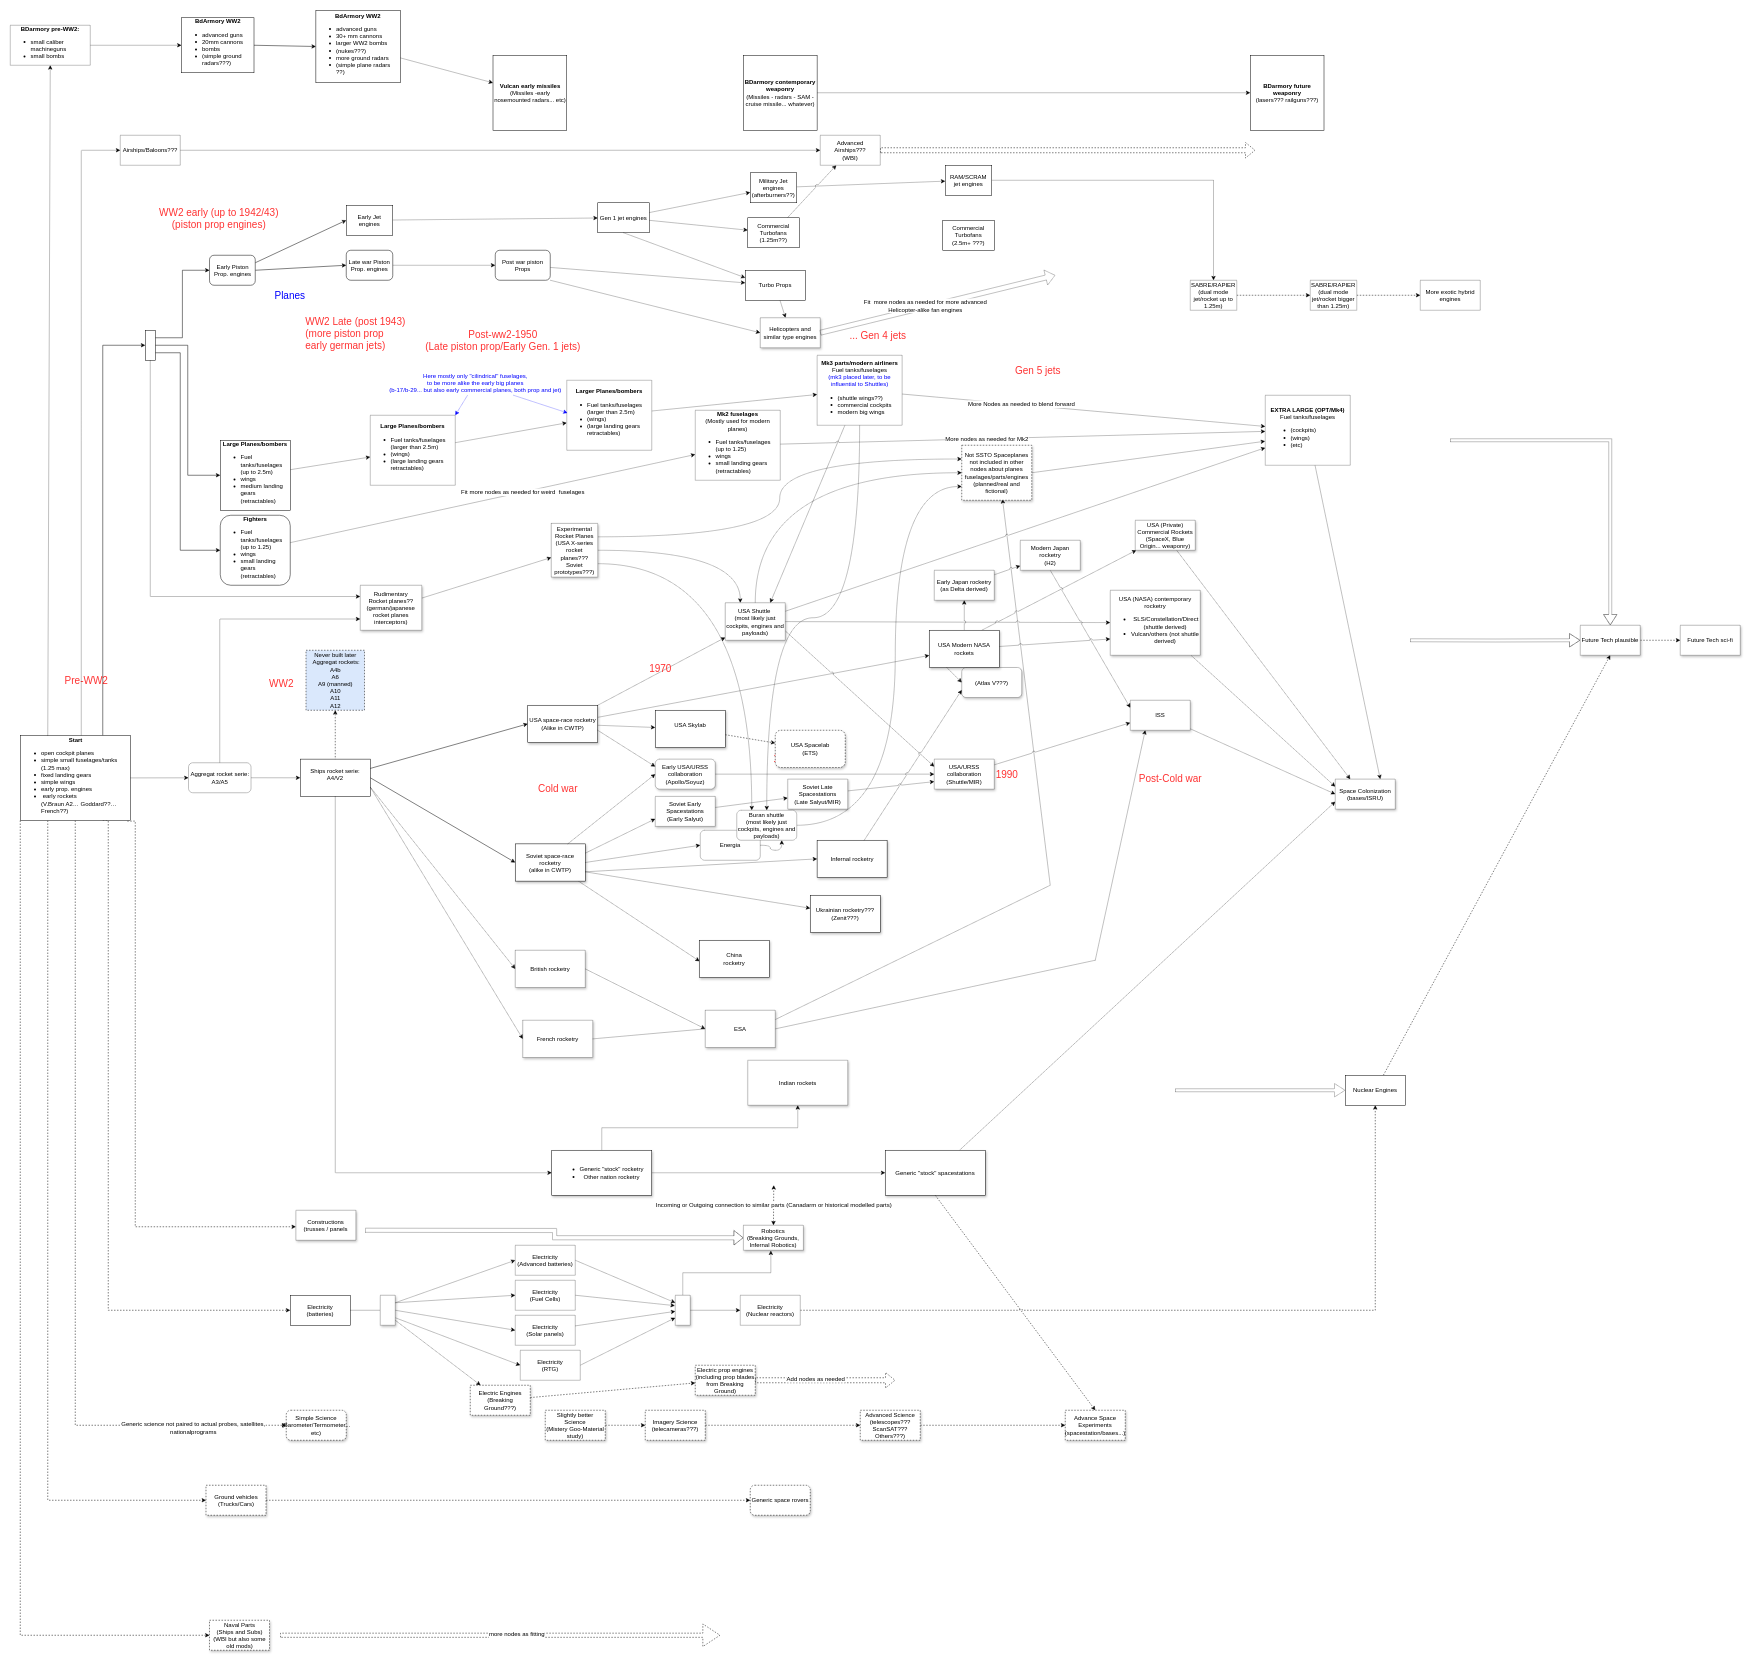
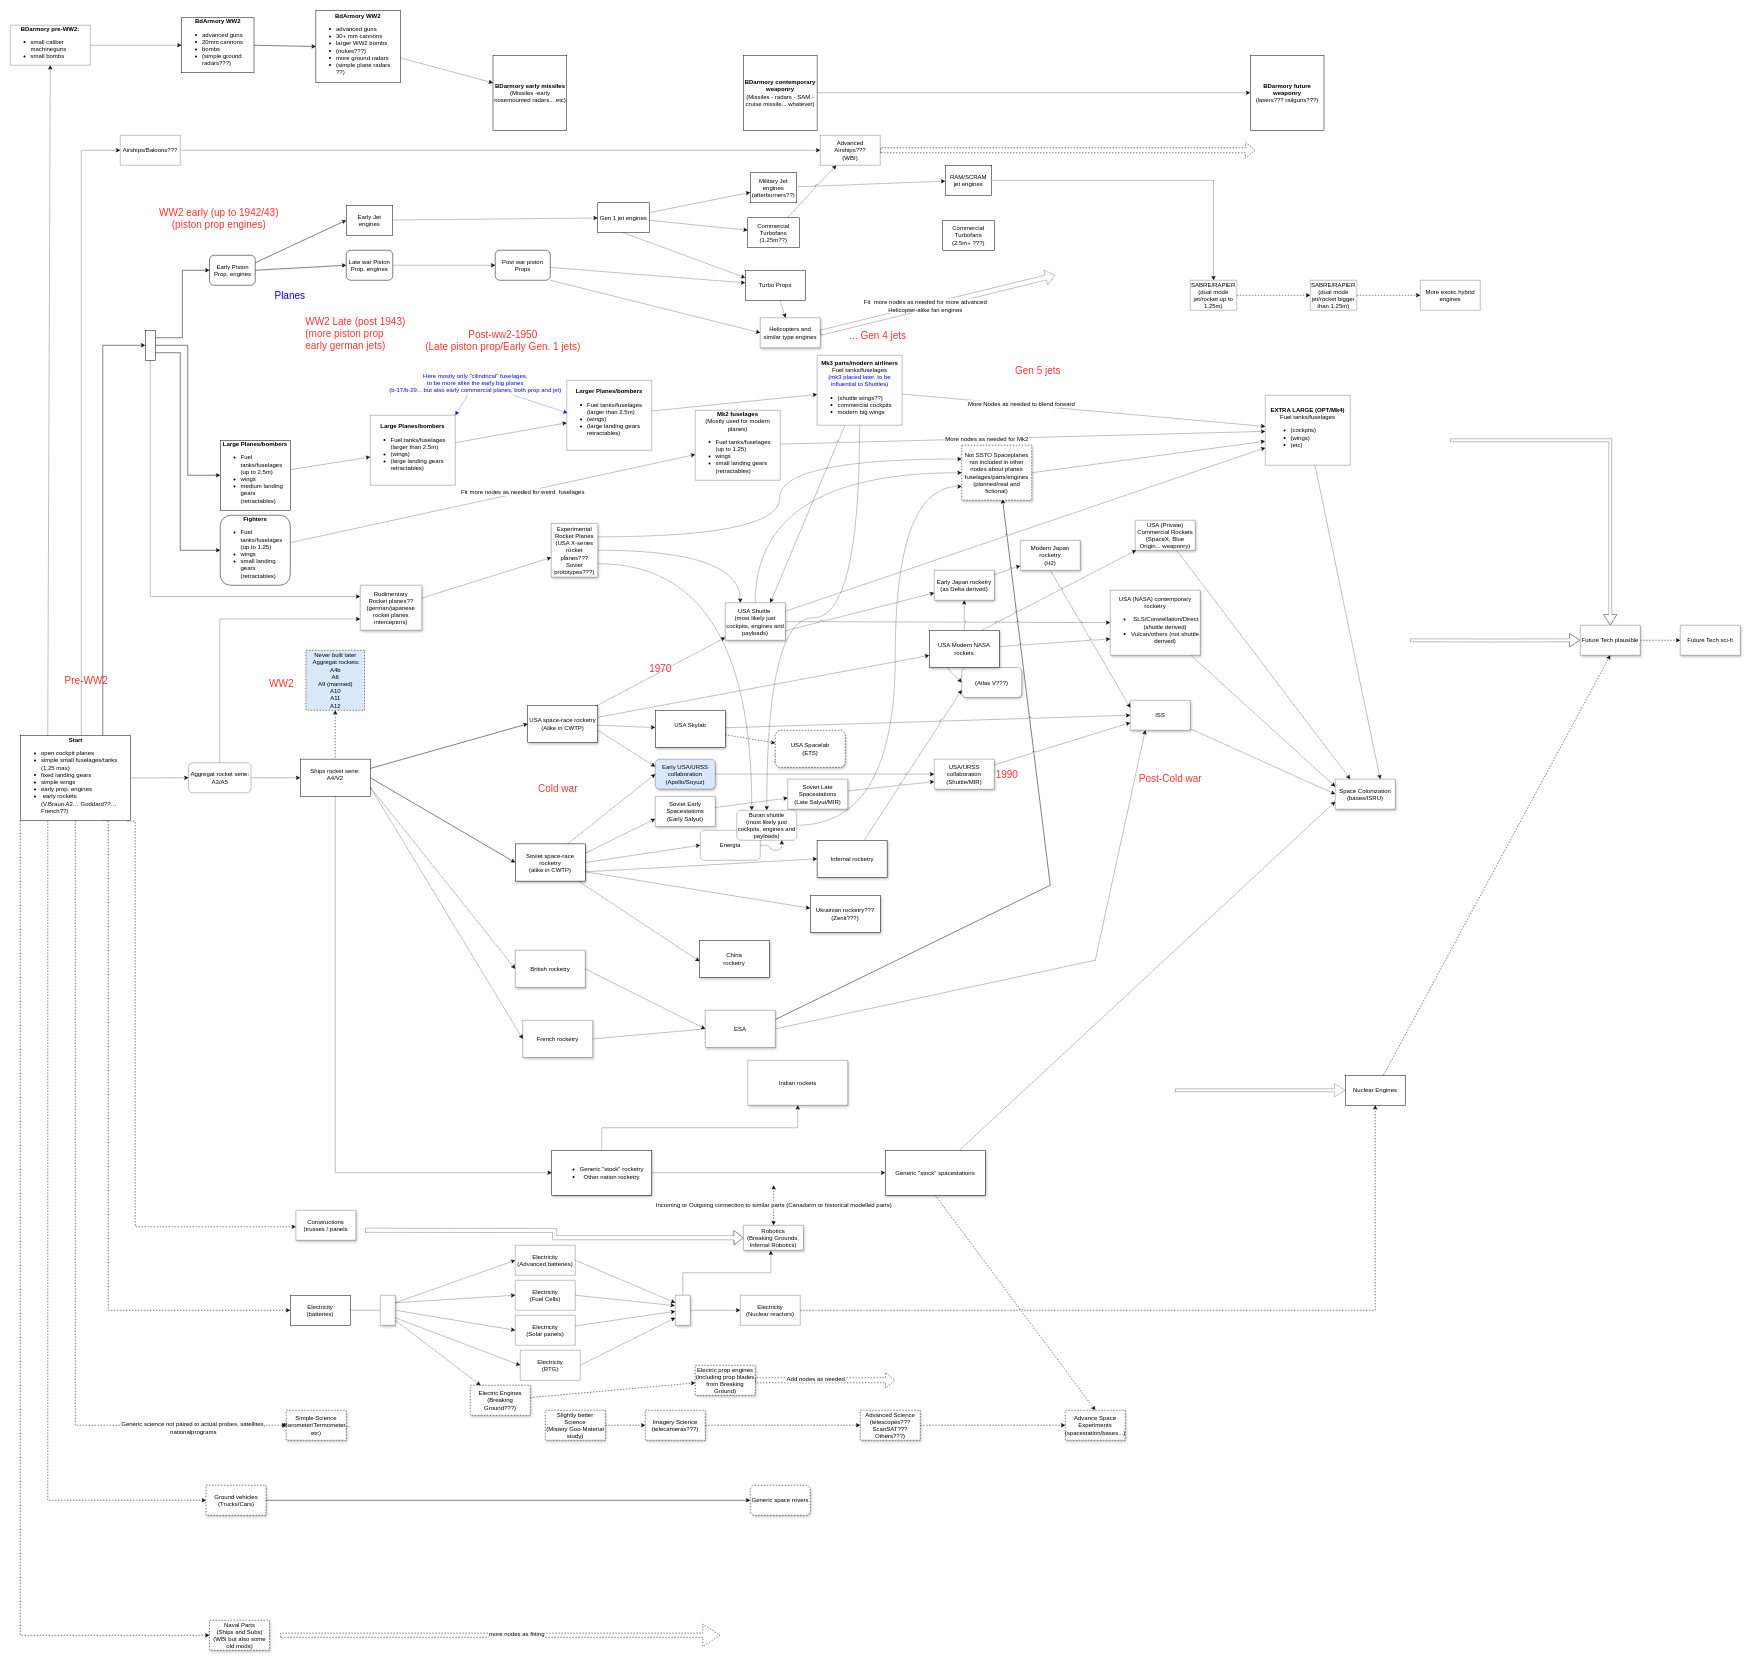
- <mxCell id="135" value="&lt;b&gt;Vulcan early missiles&lt;br&gt;&lt;/b&gt;(Missiles -early nosemounted radars... etc)" style="whiteSpace=wrap;html=1;rounded=0;align=center;" vertex="1" parent="1"><mxGeometry x="985.5" y="110" width="147.5" height="150" as="geometry" /></mxCell>
+ <mxCell id="135" value="&lt;b&gt;BDarmory early missiles&lt;br&gt;&lt;/b&gt;(Missiles -early nosemounted radars... etc)" style="whiteSpace=wrap;html=1;rounded=0;align=center;" vertex="1" parent="1"><mxGeometry x="985.5" y="110" width="147.5" height="150" as="geometry" /></mxCell>
+ <mxCell id="143" value="" style="edgeStyle=none;rounded=0;jumpStyle=arc;orthogonalLoop=1;jettySize=auto;html=1;dashed=1;dashPattern=1 1;fontSize=12;fontColor=#000000;startArrow=none;startFill=0;endArrow=classic;endFill=1;entryX=0;entryY=0.5;entryDx=0;entryDy=0;" edge="1" parent="1" source="145" target="79"><mxGeometry relative="1" as="geometry"><mxPoint x="1530" y="1457.25" as="targetPoint" /></mxGeometry></mxCell>
- <mxCell id="89" value="" style="edgeStyle=none;rounded=0;jumpStyle=arc;orthogonalLoop=1;jettySize=auto;html=1;dashed=1;dashPattern=1 1;fontSize=12;fontColor=#000000;endArrow=classic;endFill=1;entryX=0;entryY=0.25;entryDx=0;entryDy=0;exitX=1;exitY=0.75;exitDx=0;exitDy=0;" edge="1" parent="1" source="94" target="87"><mxGeometry relative="1" as="geometry"><mxPoint x="1630" y="1355" as="sourcePoint" /><mxPoint x="1530" y="1849.5" as="targetPoint" /></mxGeometry></mxCell>
+ <mxCell id="89" value="" style="edgeStyle=none;rounded=0;jumpStyle=arc;orthogonalLoop=1;jettySize=auto;html=1;dashed=1;dashPattern=1 1;fontSize=12;fontColor=#000000;endArrow=classic;endFill=1;exitX=1;exitY=0.75;exitDx=0;exitDy=0;" edge="1" parent="1" source="94" target="81"><mxGeometry relative="1" as="geometry"><mxPoint x="1630" y="1355" as="sourcePoint" /><mxPoint x="1530" y="1849.5" as="targetPoint" /></mxGeometry></mxCell>
- <mxCell id="83" value="Early USA/URSS&lt;br&gt;collaboration&lt;br&gt;(Apollo/Soyuz)" style="rounded=1;whiteSpace=wrap;html=1;shadow=1;glass=0;dashed=1;dashPattern=1 1;sketch=0;fontSize=12;fontColor=#000000;align=center;verticalAlign=middle;" vertex="1" parent="1"><mxGeometry x="1310" y="1517.75" width="120" height="60" as="geometry" /></mxCell>
+ <mxCell id="83" value="Early USA/URSS&lt;br&gt;collaboration&lt;br&gt;(Apollo/Soyuz)" style="rounded=1;whiteSpace=wrap;html=1;shadow=1;glass=0;dashed=1;dashPattern=1 1;sketch=0;fontSize=12;fontColor=#000000;align=center;verticalAlign=middle;fillColor=#dae8fc;" vertex="1" parent="1"><mxGeometry x="1310" y="1517.75" width="120" height="60" as="geometry" /></mxCell>
- <mxCell id="73" style="edgeStyle=none;rounded=0;jumpStyle=arc;orthogonalLoop=1;jettySize=auto;html=1;exitX=1;exitY=0.25;exitDx=0;exitDy=0;dashed=1;dashPattern=1 1;fontSize=12;fontColor=#000000;startArrow=none;startFill=0;endArrow=classic;endFill=1;strokeColor=#000000;entryX=0.582;entryY=0.98;entryDx=0;entryDy=0;entryPerimeter=0;" edge="1" parent="1" source="74" target="198"><mxGeometry relative="1" as="geometry"><mxPoint x="1980" y="1820" as="targetPoint" /><Array as="points"><mxPoint x="2100" y="1770" /></Array></mxGeometry></mxCell>
+ <mxCell id="73" style="edgeStyle=none;rounded=0;jumpStyle=arc;orthogonalLoop=1;jettySize=auto;html=1;exitX=1;exitY=0.25;exitDx=0;exitDy=0;dashed=0;dashPattern=1 1;fontSize=12;fontColor=#000000;startArrow=none;startFill=0;endArrow=classic;endFill=1;strokeColor=#000000;entryX=0.582;entryY=0.98;entryDx=0;entryDy=0;entryPerimeter=0;" edge="1" parent="1" source="74" target="198"><mxGeometry relative="1" as="geometry"><mxPoint x="1980" y="1820" as="targetPoint" /><Array as="points"><mxPoint x="2100" y="1770" /></Array></mxGeometry></mxCell>
- <mxCell id="184" value="Simple Science&lt;br&gt;(Barometer/Termometer... etc)" style="whiteSpace=wrap;html=1;shadow=1;glass=0;dashed=1;sketch=0;fontSize=12;fontColor=#000000;align=center;verticalAlign=middle;rounded=1;" vertex="1" parent="1"><mxGeometry x="572" y="2820" width="120" height="60" as="geometry" /></mxCell>
+ <mxCell id="184" value="Simple Science&lt;br&gt;(Barometer/Termometer... etc)" style="rounded=0;whiteSpace=wrap;html=1;shadow=1;glass=0;dashed=1;sketch=0;fontSize=12;fontColor=#000000;align=center;verticalAlign=middle;" vertex="1" parent="1"><mxGeometry x="572" y="2820" width="120" height="60" as="geometry" /></mxCell>
- <mxCell id="192" style="edgeStyle=orthogonalEdgeStyle;rounded=0;jumpStyle=arc;orthogonalLoop=1;jettySize=auto;html=1;dashed=1;fontSize=12;fontColor=#000000;startArrow=none;startFill=0;endArrow=classic;endFill=1;entryX=0;entryY=0.5;entryDx=0;entryDy=0;" edge="1" parent="1" source="193" target="194"><mxGeometry relative="1" as="geometry"><mxPoint x="1140" y="3210" as="targetPoint" /></mxGeometry></mxCell>
+ <mxCell id="192" style="edgeStyle=orthogonalEdgeStyle;rounded=0;jumpStyle=arc;orthogonalLoop=1;jettySize=auto;html=1;dashed=0;fontSize=12;fontColor=#000000;startArrow=none;startFill=0;endArrow=classic;endFill=1;entryX=0;entryY=0.5;entryDx=0;entryDy=0;" edge="1" parent="1" source="193" target="194"><mxGeometry relative="1" as="geometry"><mxPoint x="1140" y="3210" as="targetPoint" /></mxGeometry></mxCell>
